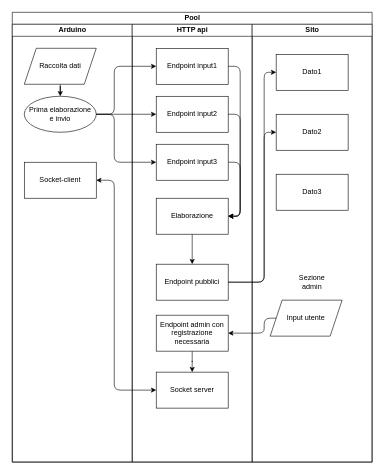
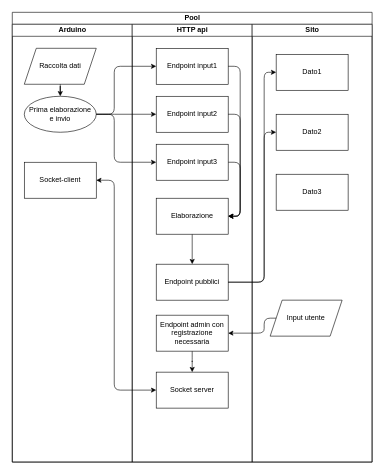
- <mxCell id="24" value="Sezione admin" style="text;html=1;strokeColor=none;fillColor=none;align=center;verticalAlign=middle;whiteSpace=wrap;rounded=0;" vertex="1" parent="20"><mxGeometry x="80" y="420" width="40" height="20" as="geometry" /></mxCell>
